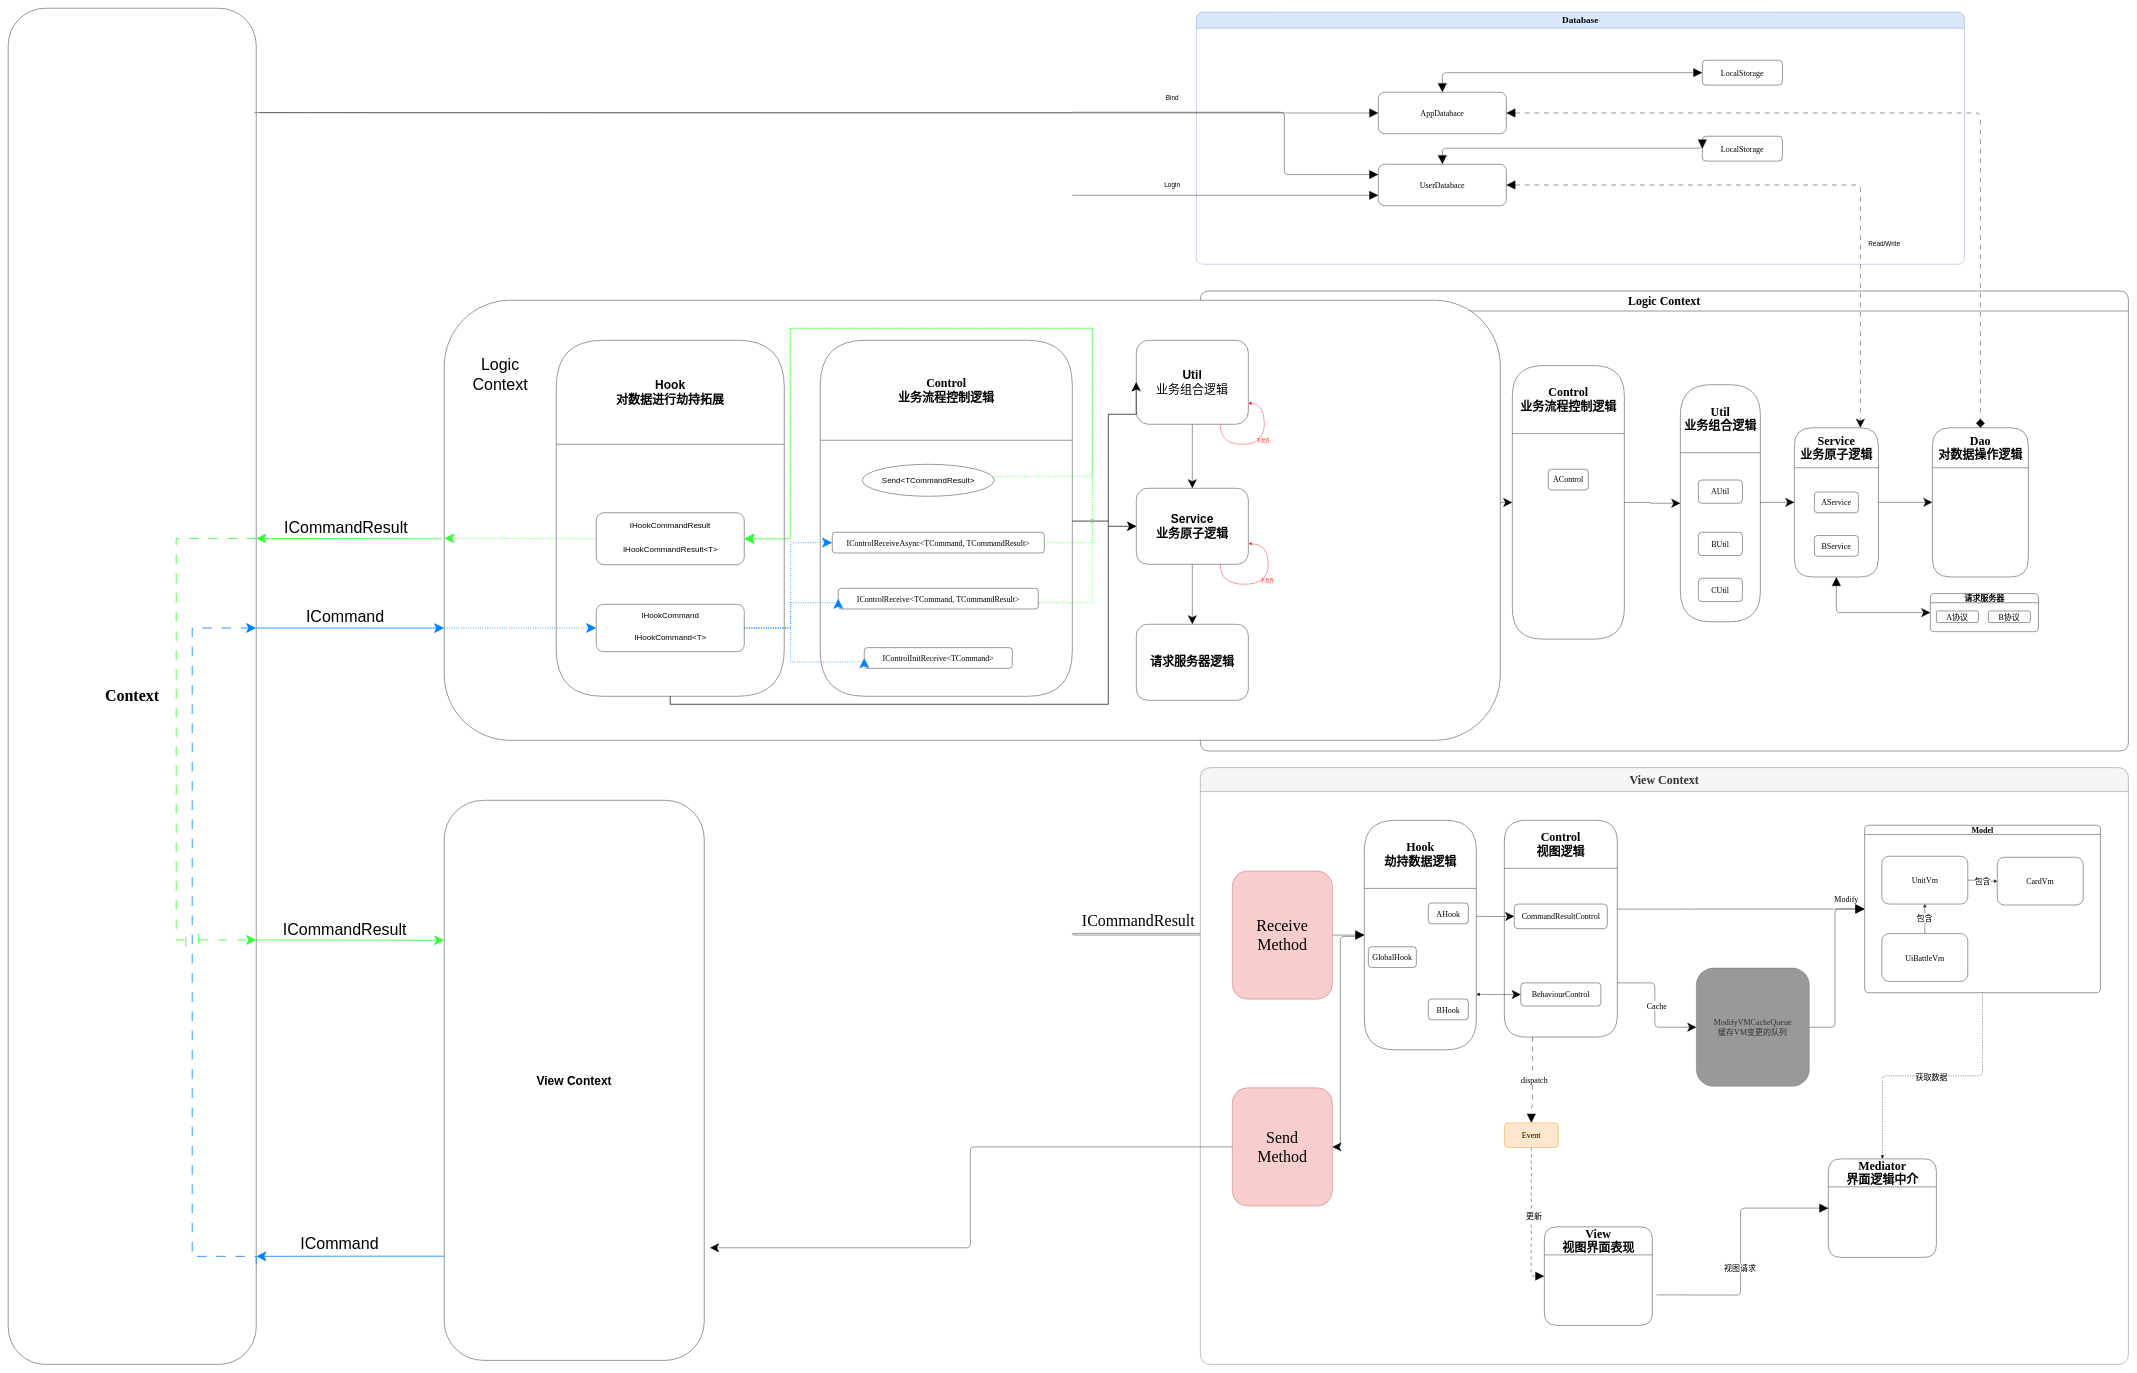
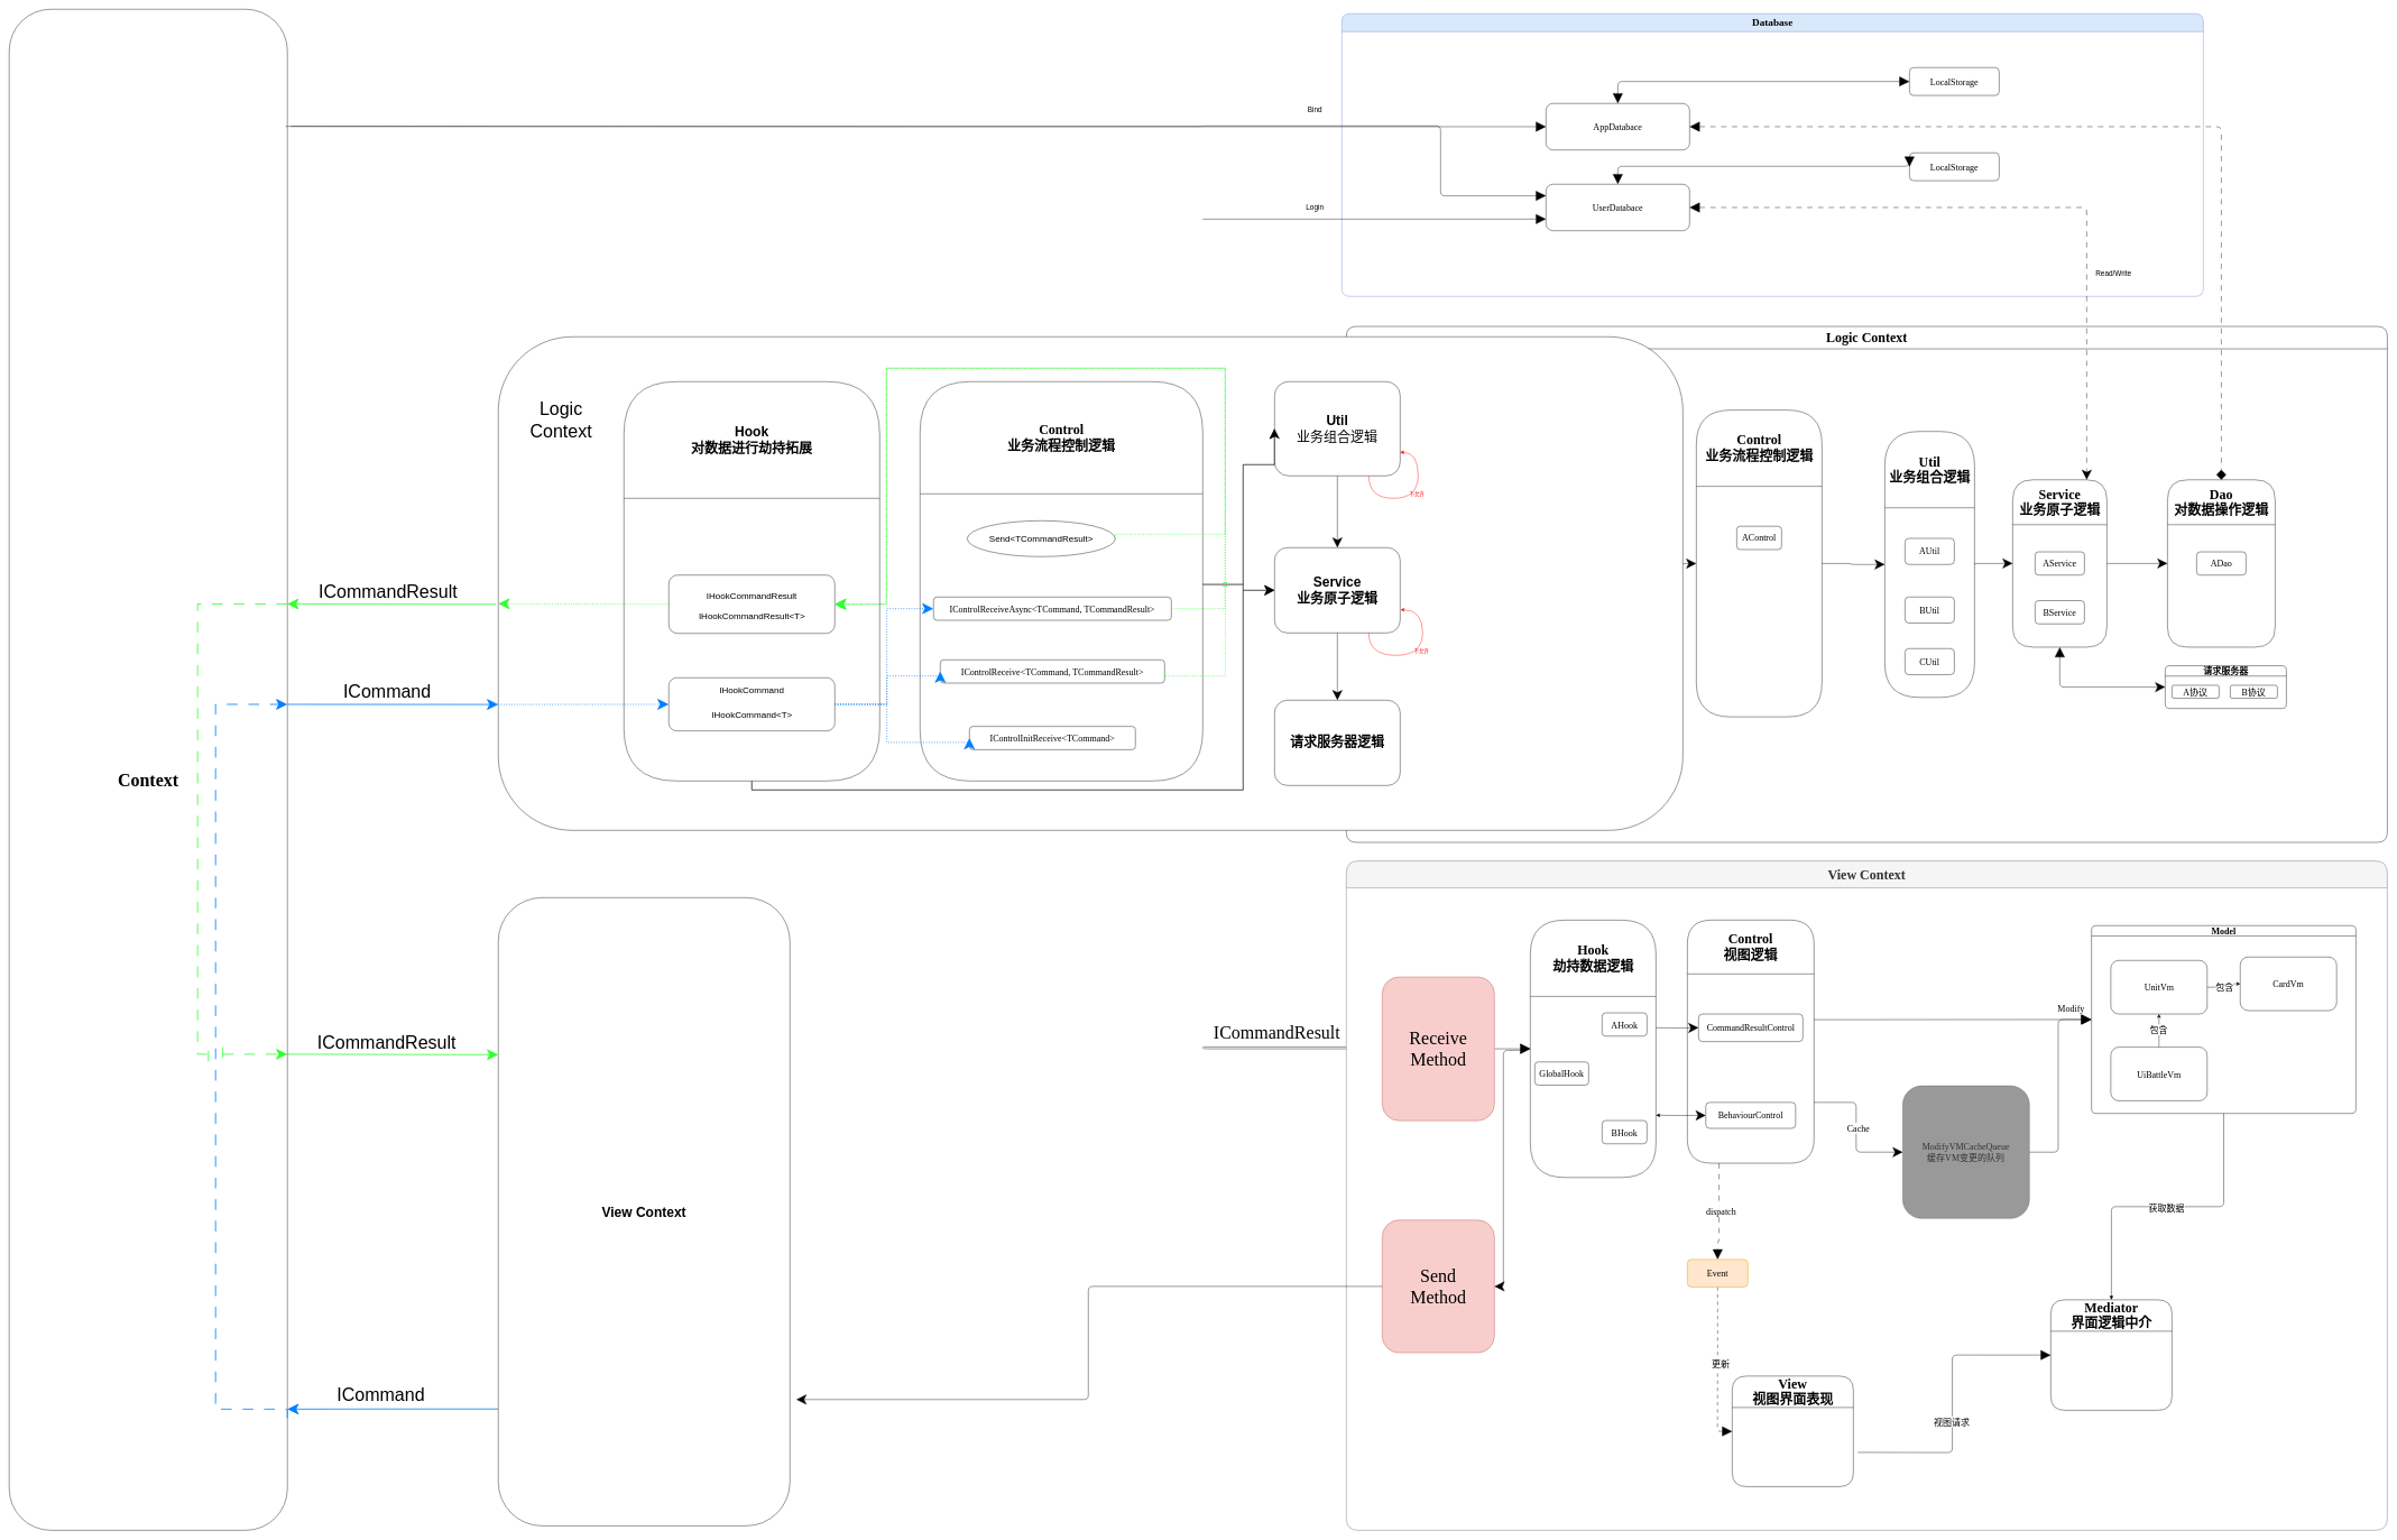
+ <mxCell id="25" value="ADao" style="html=1;whiteSpace=wrap;hachureGap=4;fontFamily=Architects Daughter;fontSource=https%3A%2F%2Ffonts.googleapis.com%2Fcss%3Ffamily%3DArchitects%2BDaughter;fontSize=20;rounded=1;" vertex="1" parent="2"><mxGeometry x="1895" y="502.435" width="110" height="51.797" as="geometry" /></mxCell>
- <mxCell id="120" value="IHookCommandResult" style="text;html=1;strokeColor=none;fillColor=none;align=center;verticalAlign=middle;whiteSpace=wrap;rounded=0;fontSize=20;" vertex="1" parent="118"><mxGeometry x="71.25" y="11.994" width="227.5" height="35.981" as="geometry" /></mxCell>
+ <mxCell id="120" value="IHookCommandResult" style="text;html=1;strokeColor=none;fillColor=none;align=center;verticalAlign=middle;whiteSpace=wrap;rounded=0;fontSize=20;" vertex="1" parent="118"><mxGeometry x="71.25" y="26.994" width="227.5" height="35.981" as="geometry" /></mxCell>
- <mxCell id="64" value="CardVm" style="rounded=1;whiteSpace=wrap;html=1;hachureGap=4;fontFamily=Architects Daughter;fontSource=https%3A%2F%2Ffonts.googleapis.com%2Fcss%3Ffamily%3DArchitects%2BDaughter;fontSize=20;" vertex="1" parent="60"><mxGeometry x="331.442" y="80.042" width="214.824" height="119.447" as="geometry" /></mxCell>
+ <mxCell id="64" value="CardVm" style="rounded=1;whiteSpace=wrap;html=1;hachureGap=4;fontFamily=Architects Daughter;fontSource=https%3A%2F%2Ffonts.googleapis.com%2Fcss%3Ffamily%3DArchitects%2BDaughter;fontSize=20;" vertex="1" parent="60"><mxGeometry x="331.442" y="70.042" width="214.824" height="119.447" as="geometry" /></mxCell>
- <mxCell id="80" style="edgeStyle=orthogonalEdgeStyle;rounded=1;orthogonalLoop=1;jettySize=auto;html=1;entryX=0.5;entryY=1;entryDx=0;entryDy=0;fontSize=20;startArrow=block;startFill=1;endArrow=none;endFill=0;dashed=1;" edge="1" parent="51" source="82" target="60"><mxGeometry relative="1" as="geometry" /></mxCell>
+ <mxCell id="80" style="edgeStyle=orthogonalEdgeStyle;rounded=1;orthogonalLoop=1;jettySize=auto;html=1;entryX=0.5;entryY=1;entryDx=0;entryDy=0;fontSize=20;startArrow=block;startFill=1;endArrow=none;endFill=0;" edge="1" parent="51" source="82" target="60"><mxGeometry relative="1" as="geometry" /></mxCell>
